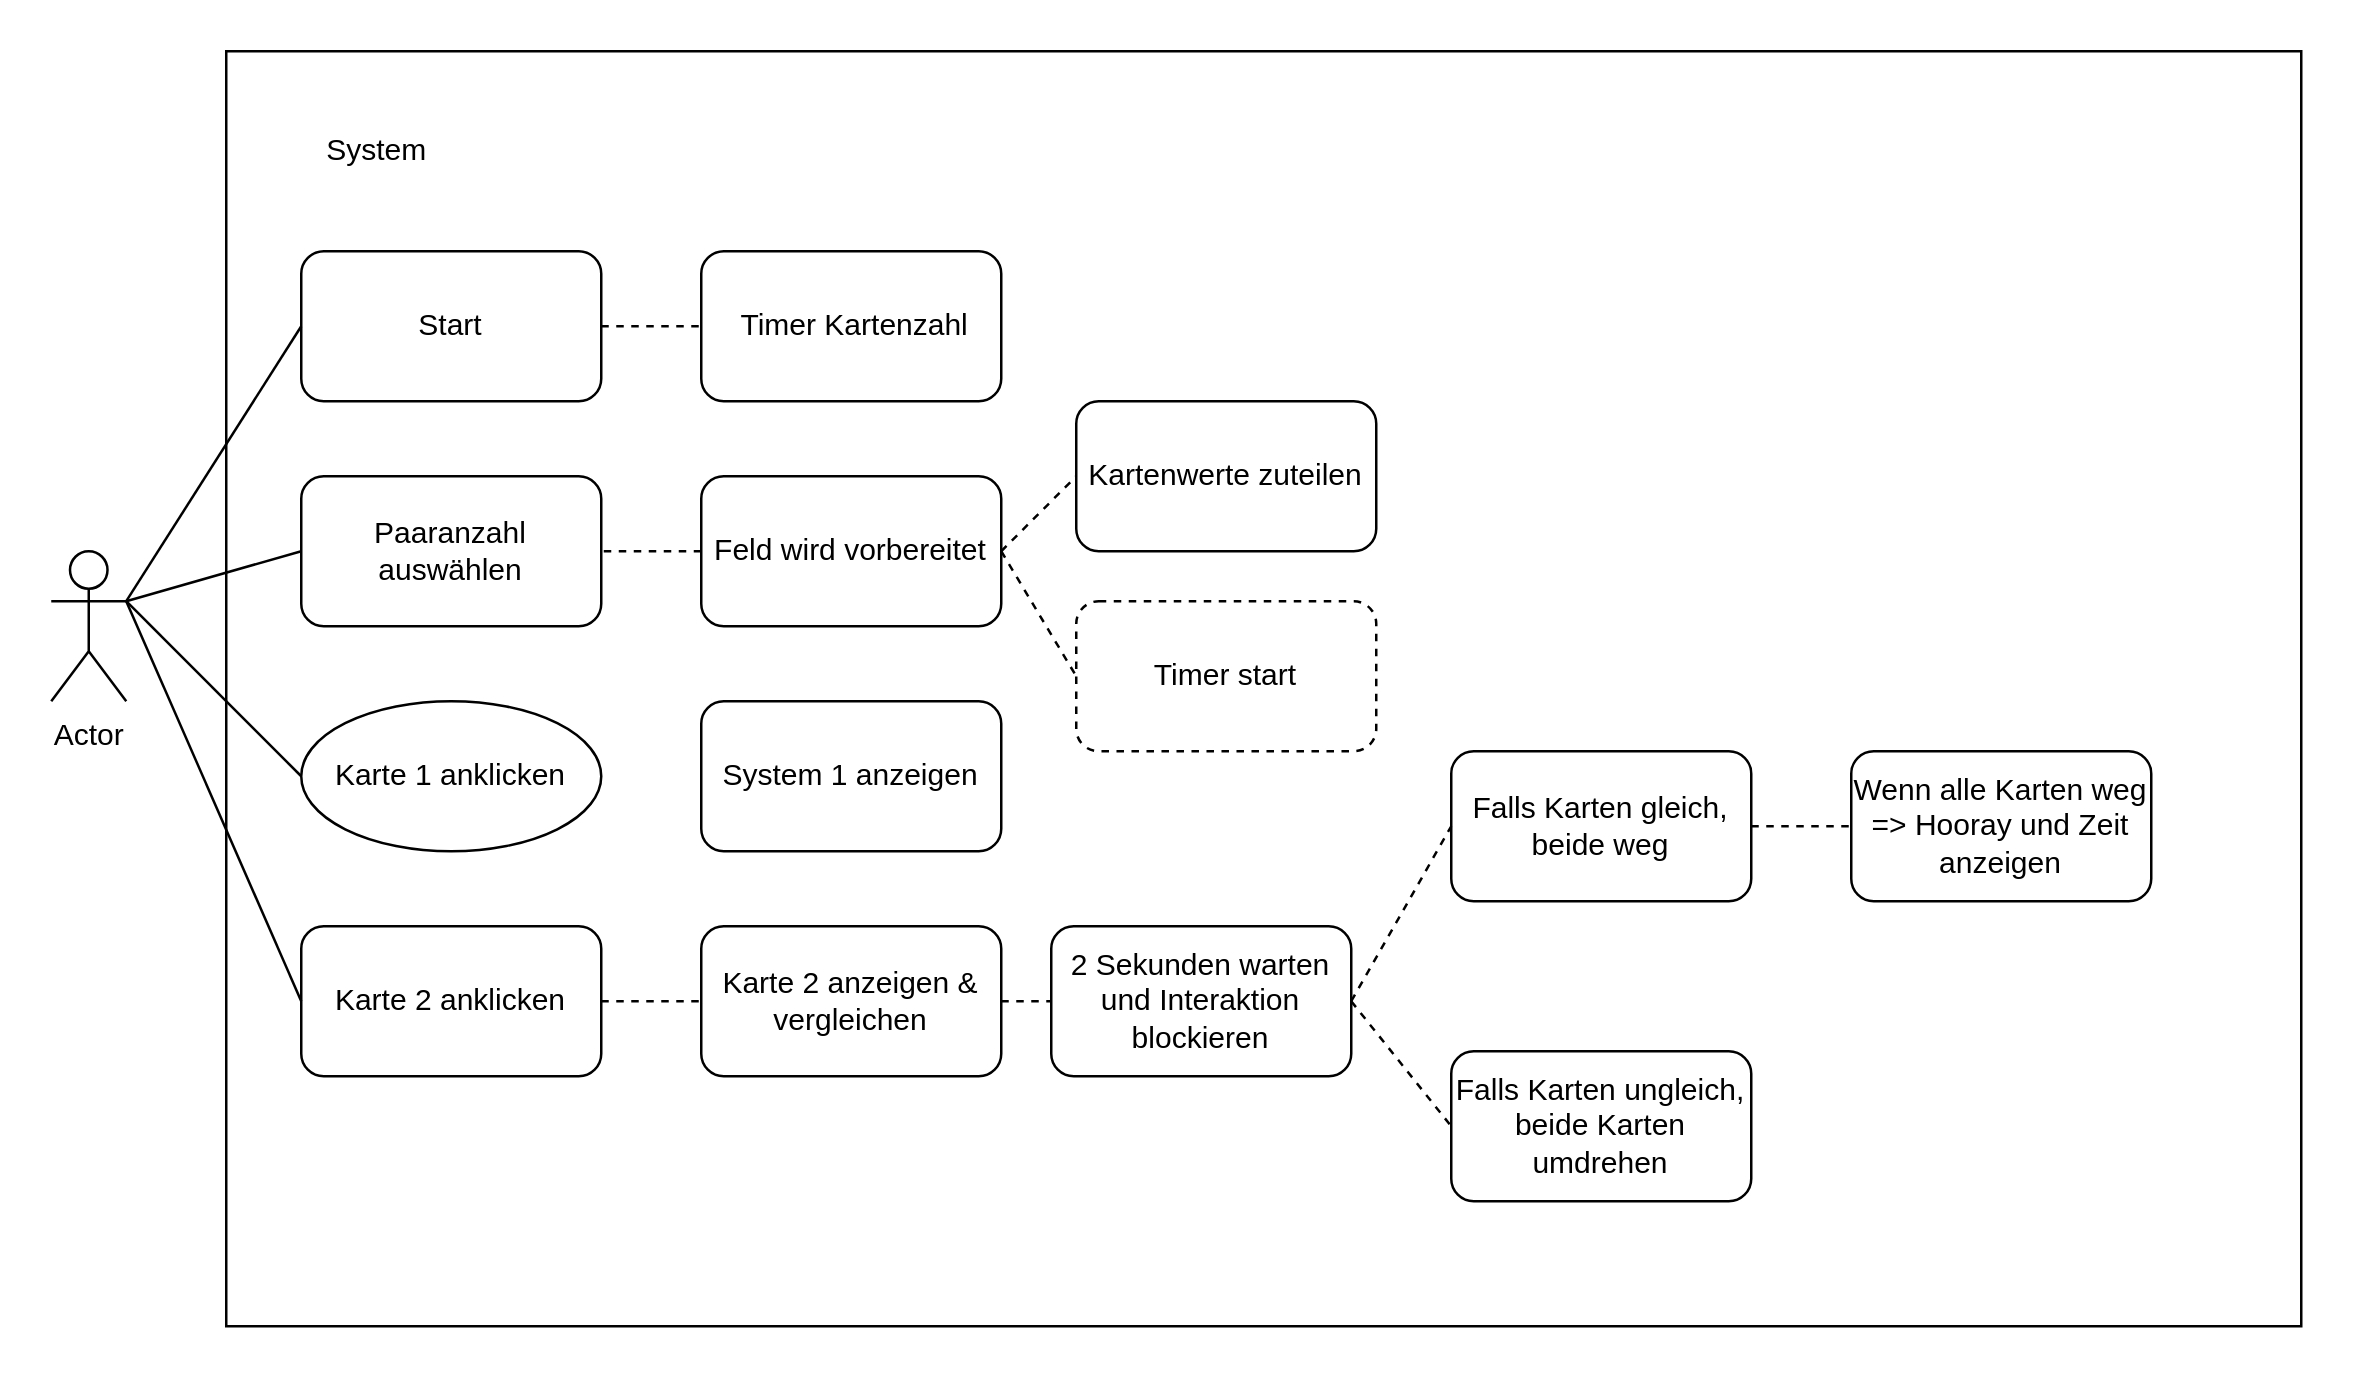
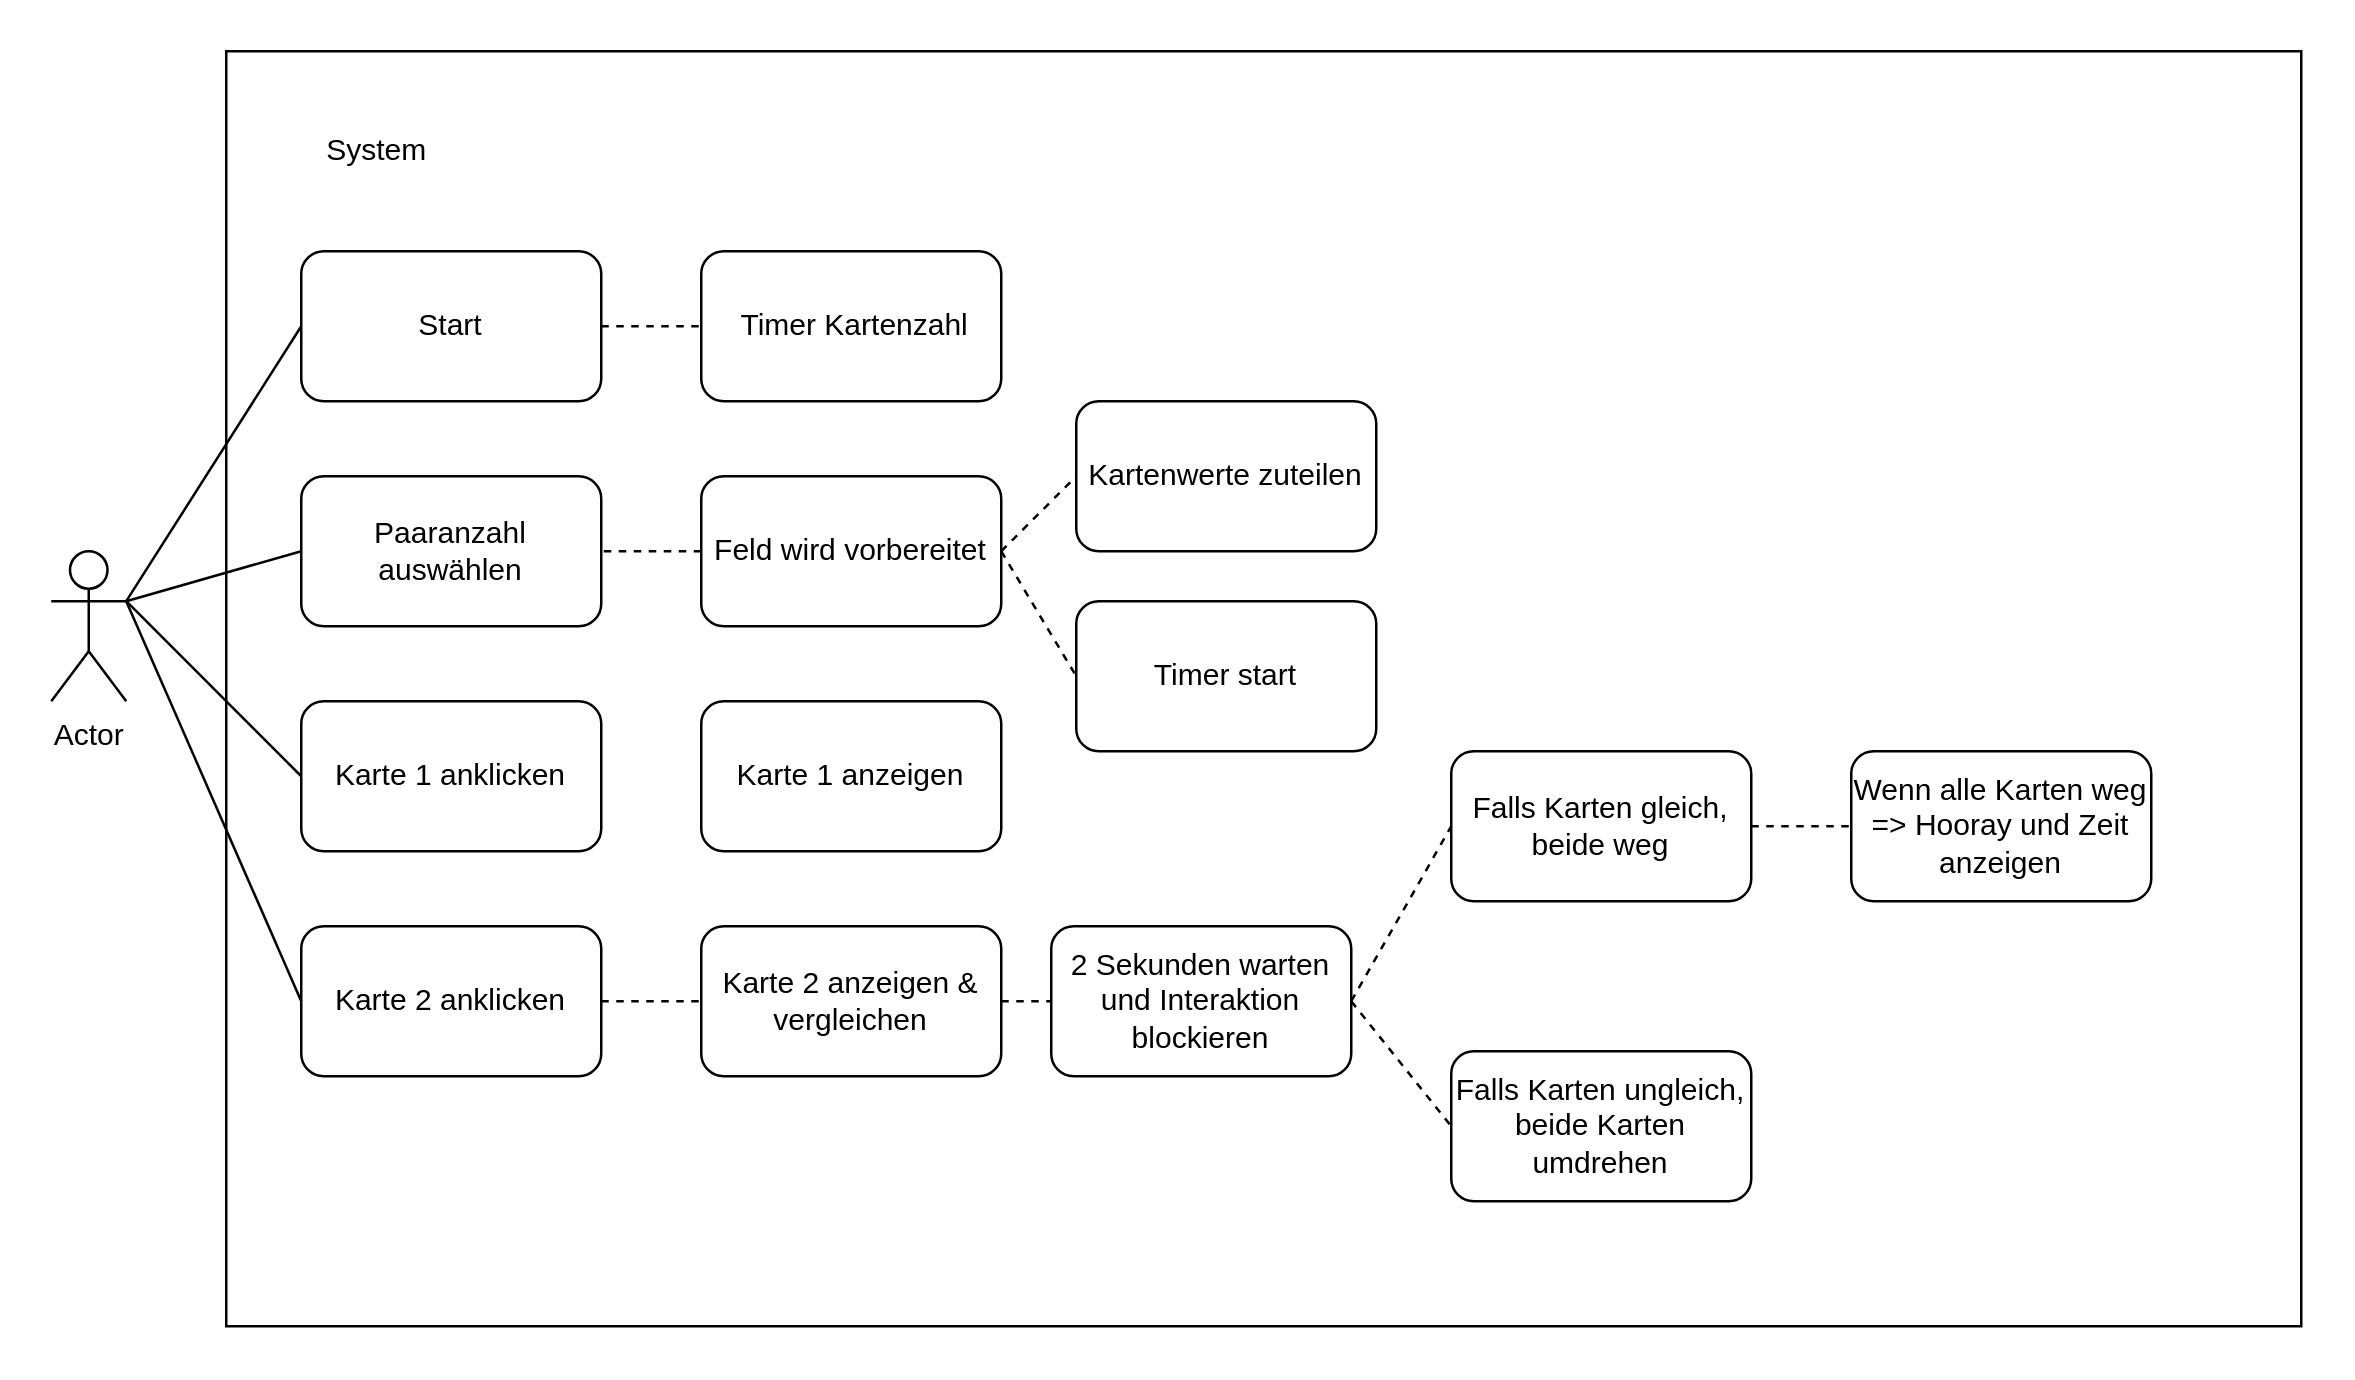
- <mxCell id="12" value="Timer start" style="rounded=1;whiteSpace=wrap;html=1;dashed=1;" vertex="1" parent="1"><mxGeometry x="430" y="240" width="120" height="60" as="geometry" /></mxCell>
+ <mxCell id="12" value="Timer start" style="rounded=1;whiteSpace=wrap;html=1;" vertex="1" parent="1"><mxGeometry x="430" y="240" width="120" height="60" as="geometry" /></mxCell>
- <mxCell id="5" value="Karte 1 anklicken" style="ellipse;whiteSpace=wrap;html=1;" vertex="1" parent="1"><mxGeometry x="120" y="280" width="120" height="60" as="geometry" /></mxCell>
+ <mxCell id="5" value="Karte 1 anklicken" style="rounded=1;whiteSpace=wrap;html=1;" vertex="1" parent="1"><mxGeometry x="120" y="280" width="120" height="60" as="geometry" /></mxCell>
- <mxCell id="15" value="System 1 anzeigen" style="rounded=1;whiteSpace=wrap;html=1;" vertex="1" parent="1"><mxGeometry x="280" y="280" width="120" height="60" as="geometry" /></mxCell>
+ <mxCell id="15" value="Karte 1 anzeigen" style="rounded=1;whiteSpace=wrap;html=1;" vertex="1" parent="1"><mxGeometry x="280" y="280" width="120" height="60" as="geometry" /></mxCell>
